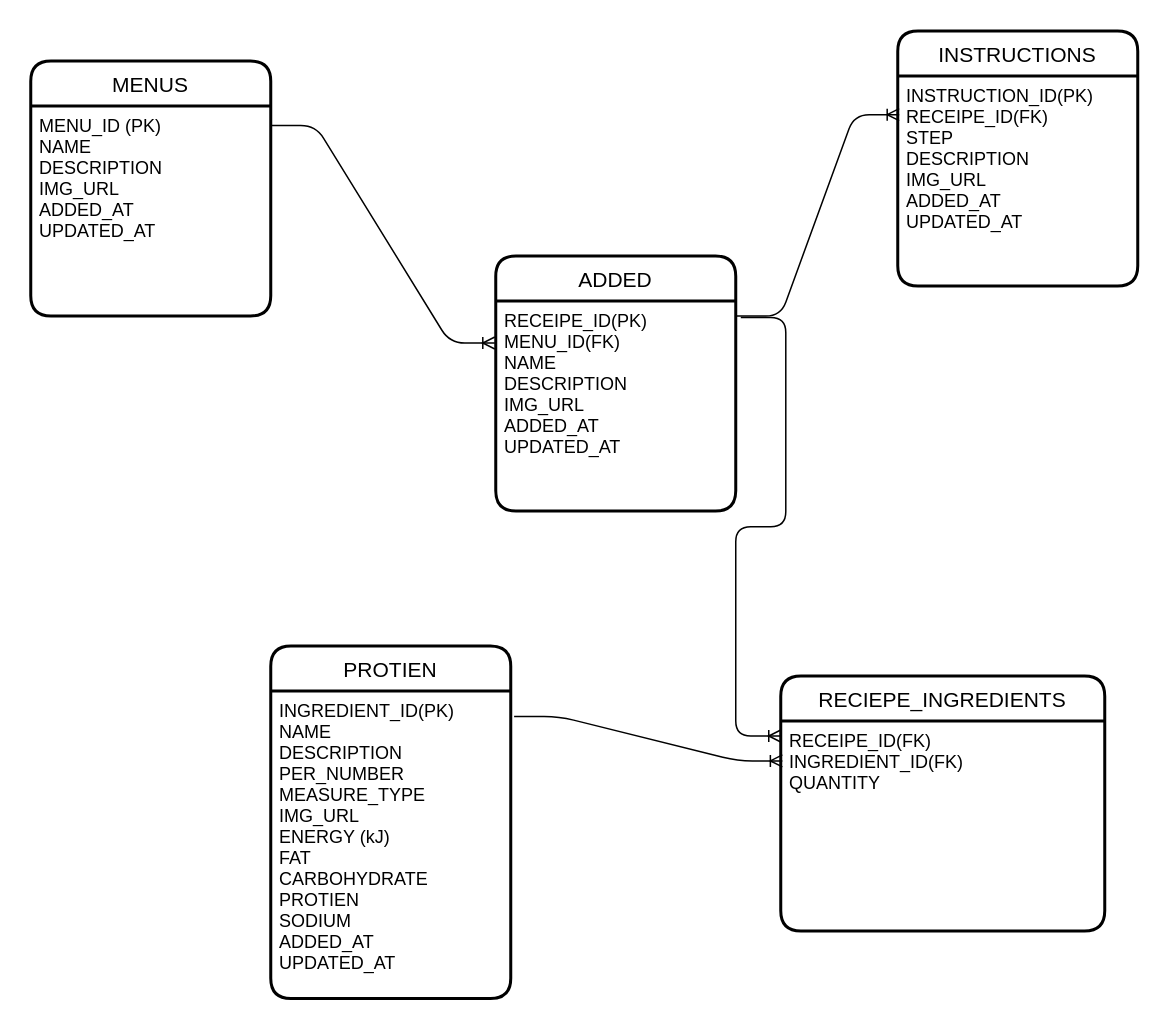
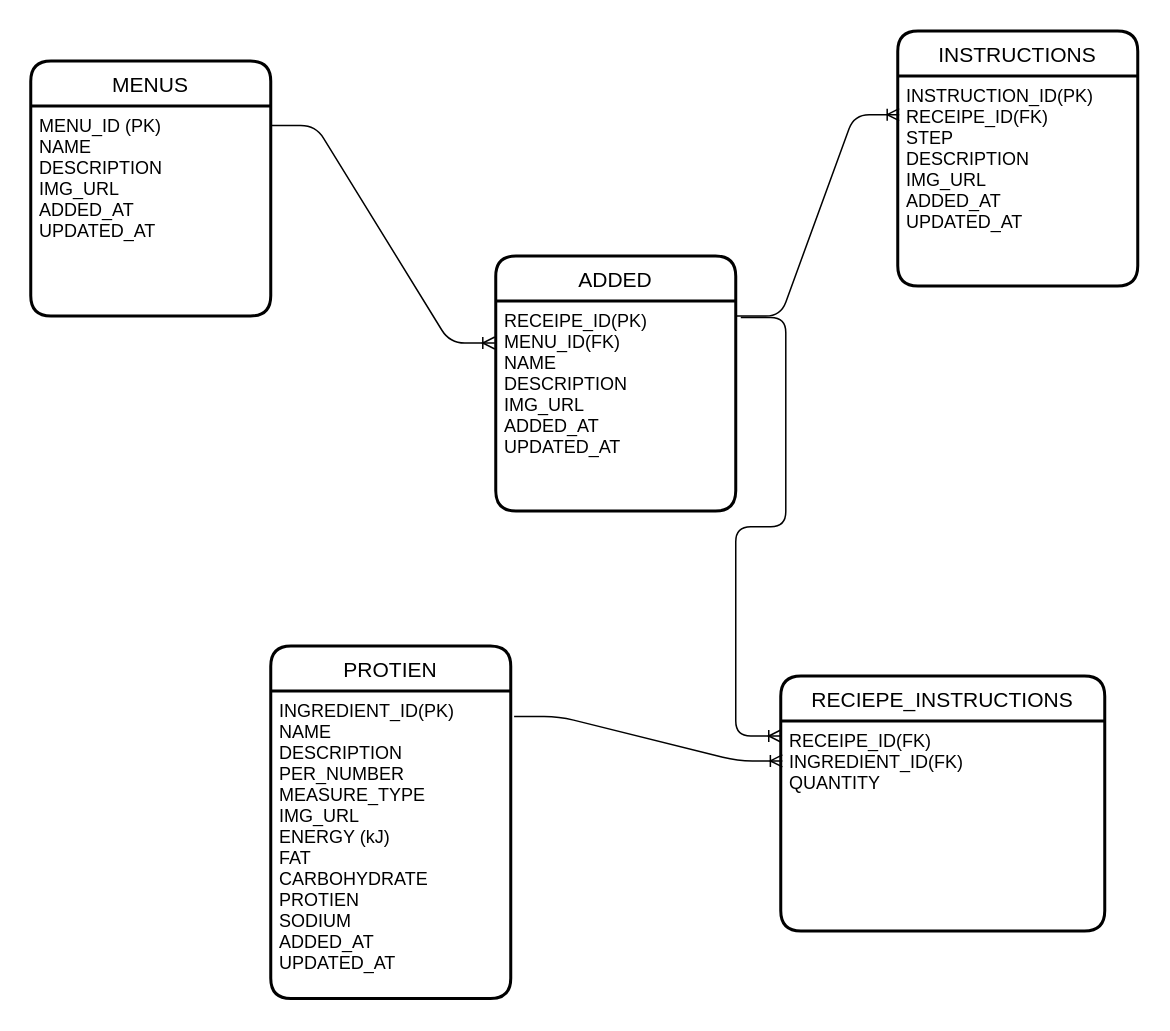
- <mxCell id="11" value="RECIEPE_INGREDIENTS" style="swimlane;childLayout=stackLayout;horizontal=1;startSize=30;horizontalStack=0;rounded=1;fontSize=14;fontStyle=0;strokeWidth=2;resizeParent=0;resizeLast=1;shadow=0;dashed=0;align=center;fillColor=#FFFFFF;" vertex="1" parent="1"><mxGeometry x="520" y="450" width="216" height="170" as="geometry" /></mxCell>
+ <mxCell id="11" value="RECIEPE_INSTRUCTIONS" style="swimlane;childLayout=stackLayout;horizontal=1;startSize=30;horizontalStack=0;rounded=1;fontSize=14;fontStyle=0;strokeWidth=2;resizeParent=0;resizeLast=1;shadow=0;dashed=0;align=center;fillColor=#FFFFFF;" vertex="1" parent="1"><mxGeometry x="520" y="450" width="216" height="170" as="geometry" /></mxCell>
